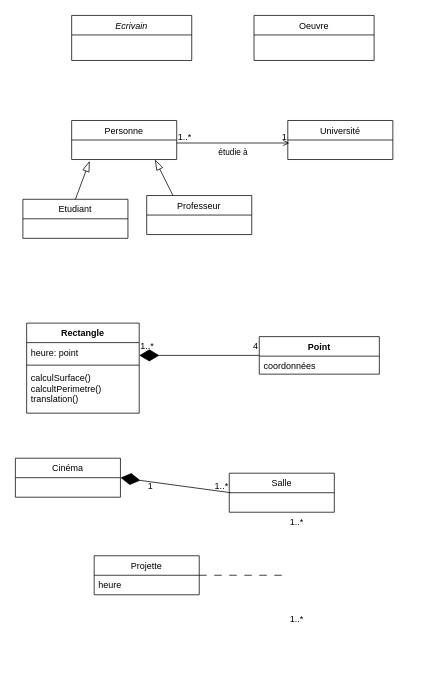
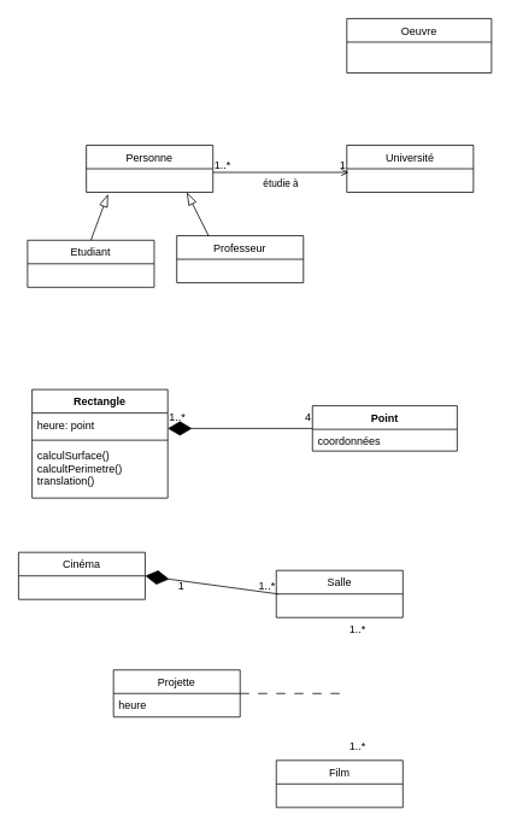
- <mxCell id="2" value="Ecrivain" style="swimlane;fontStyle=2;align=center;verticalAlign=top;childLayout=stackLayout;horizontal=1;startSize=26;horizontalStack=0;resizeParent=1;resizeLast=0;collapsible=1;marginBottom=0;rounded=0;shadow=0;strokeWidth=1;" parent="1" vertex="1"><mxGeometry x="95" y="20" width="160" height="60" as="geometry"><mxRectangle x="230" y="140" width="160" height="26" as="alternateBounds" /></mxGeometry></mxCell>
- <mxCell id="3" value="Oeuvre" style="swimlane;fontStyle=0;align=center;verticalAlign=top;childLayout=stackLayout;horizontal=1;startSize=26;horizontalStack=0;resizeParent=1;resizeLast=0;collapsible=1;marginBottom=0;rounded=0;shadow=0;strokeWidth=1;" parent="1" vertex="1"><mxGeometry x="338" y="20" width="160" height="60" as="geometry"><mxRectangle x="550" y="140" width="160" height="26" as="alternateBounds" /></mxGeometry></mxCell>
+ <mxCell id="3" value="Oeuvre" style="swimlane;fontStyle=0;align=center;verticalAlign=top;childLayout=stackLayout;horizontal=1;startSize=26;horizontalStack=0;resizeParent=1;resizeLast=0;collapsible=1;marginBottom=0;rounded=0;shadow=0;strokeWidth=1;" parent="1" vertex="1"><mxGeometry x="383" y="20" width="160" height="60" as="geometry"><mxRectangle x="550" y="140" width="160" height="26" as="alternateBounds" /></mxGeometry></mxCell>
+ <mxCell id="23" value="Film" style="swimlane;fontStyle=0;childLayout=stackLayout;horizontal=1;startSize=26;fillColor=none;horizontalStack=0;resizeParent=1;resizeParentMax=0;resizeLast=0;collapsible=1;marginBottom=0;" vertex="1" parent="1"><mxGeometry x="305" y="840" width="140" height="52" as="geometry" /></mxCell>
